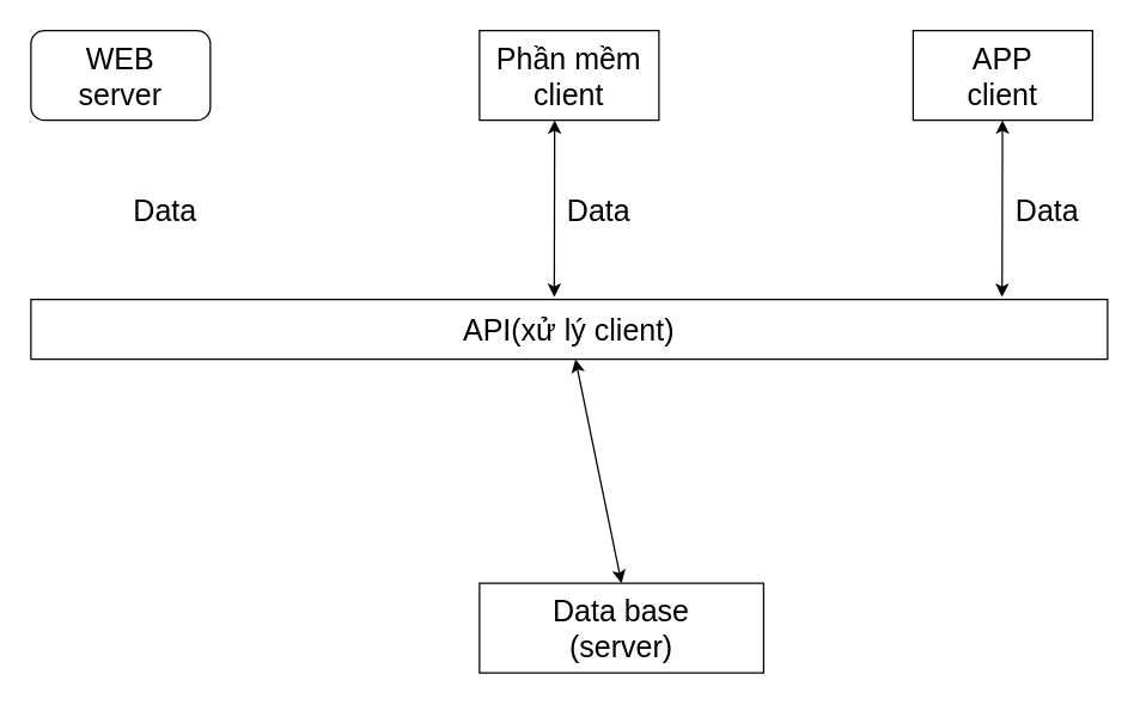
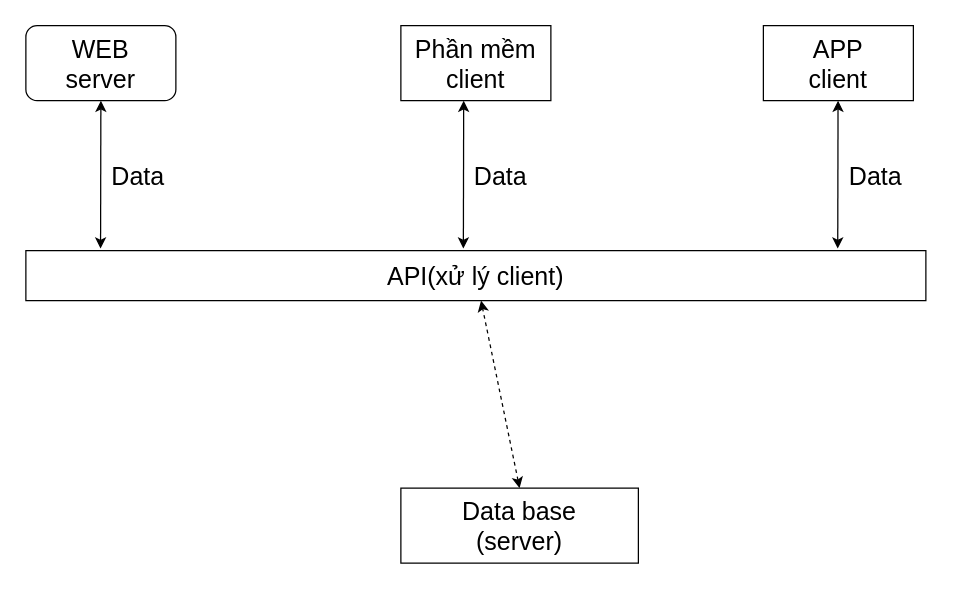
+ <mxCell id="8" value="" style="endArrow=classic;startArrow=classic;html=1;fontSize=20;entryX=0.5;entryY=1;entryDx=0;entryDy=0;exitX=0.083;exitY=-0.04;exitDx=0;exitDy=0;exitPerimeter=0;" edge="1" parent="1" source="3" target="5"><mxGeometry width="50" height="50" relative="1" as="geometry"><mxPoint x="10" y="160" as="sourcePoint" /><mxPoint x="60" y="110" as="targetPoint" /></mxGeometry></mxCell>
- <mxCell id="4" value="" style="endArrow=classic;startArrow=classic;html=1;exitX=0.5;exitY=0;exitDx=0;exitDy=0;fontSize=20;" edge="1" parent="1" source="2" target="3"><mxGeometry width="50" height="50" relative="1" as="geometry"><mxPoint x="310" y="340" as="sourcePoint" /><mxPoint x="360" y="290" as="targetPoint" /></mxGeometry></mxCell>
+ <mxCell id="4" value="" style="endArrow=classic;startArrow=classic;html=1;exitX=0.5;exitY=0;exitDx=0;exitDy=0;fontSize=20;dashed=1;" edge="1" parent="1" source="2" target="3"><mxGeometry width="50" height="50" relative="1" as="geometry"><mxPoint x="310" y="340" as="sourcePoint" /><mxPoint x="360" y="290" as="targetPoint" /></mxGeometry></mxCell>
